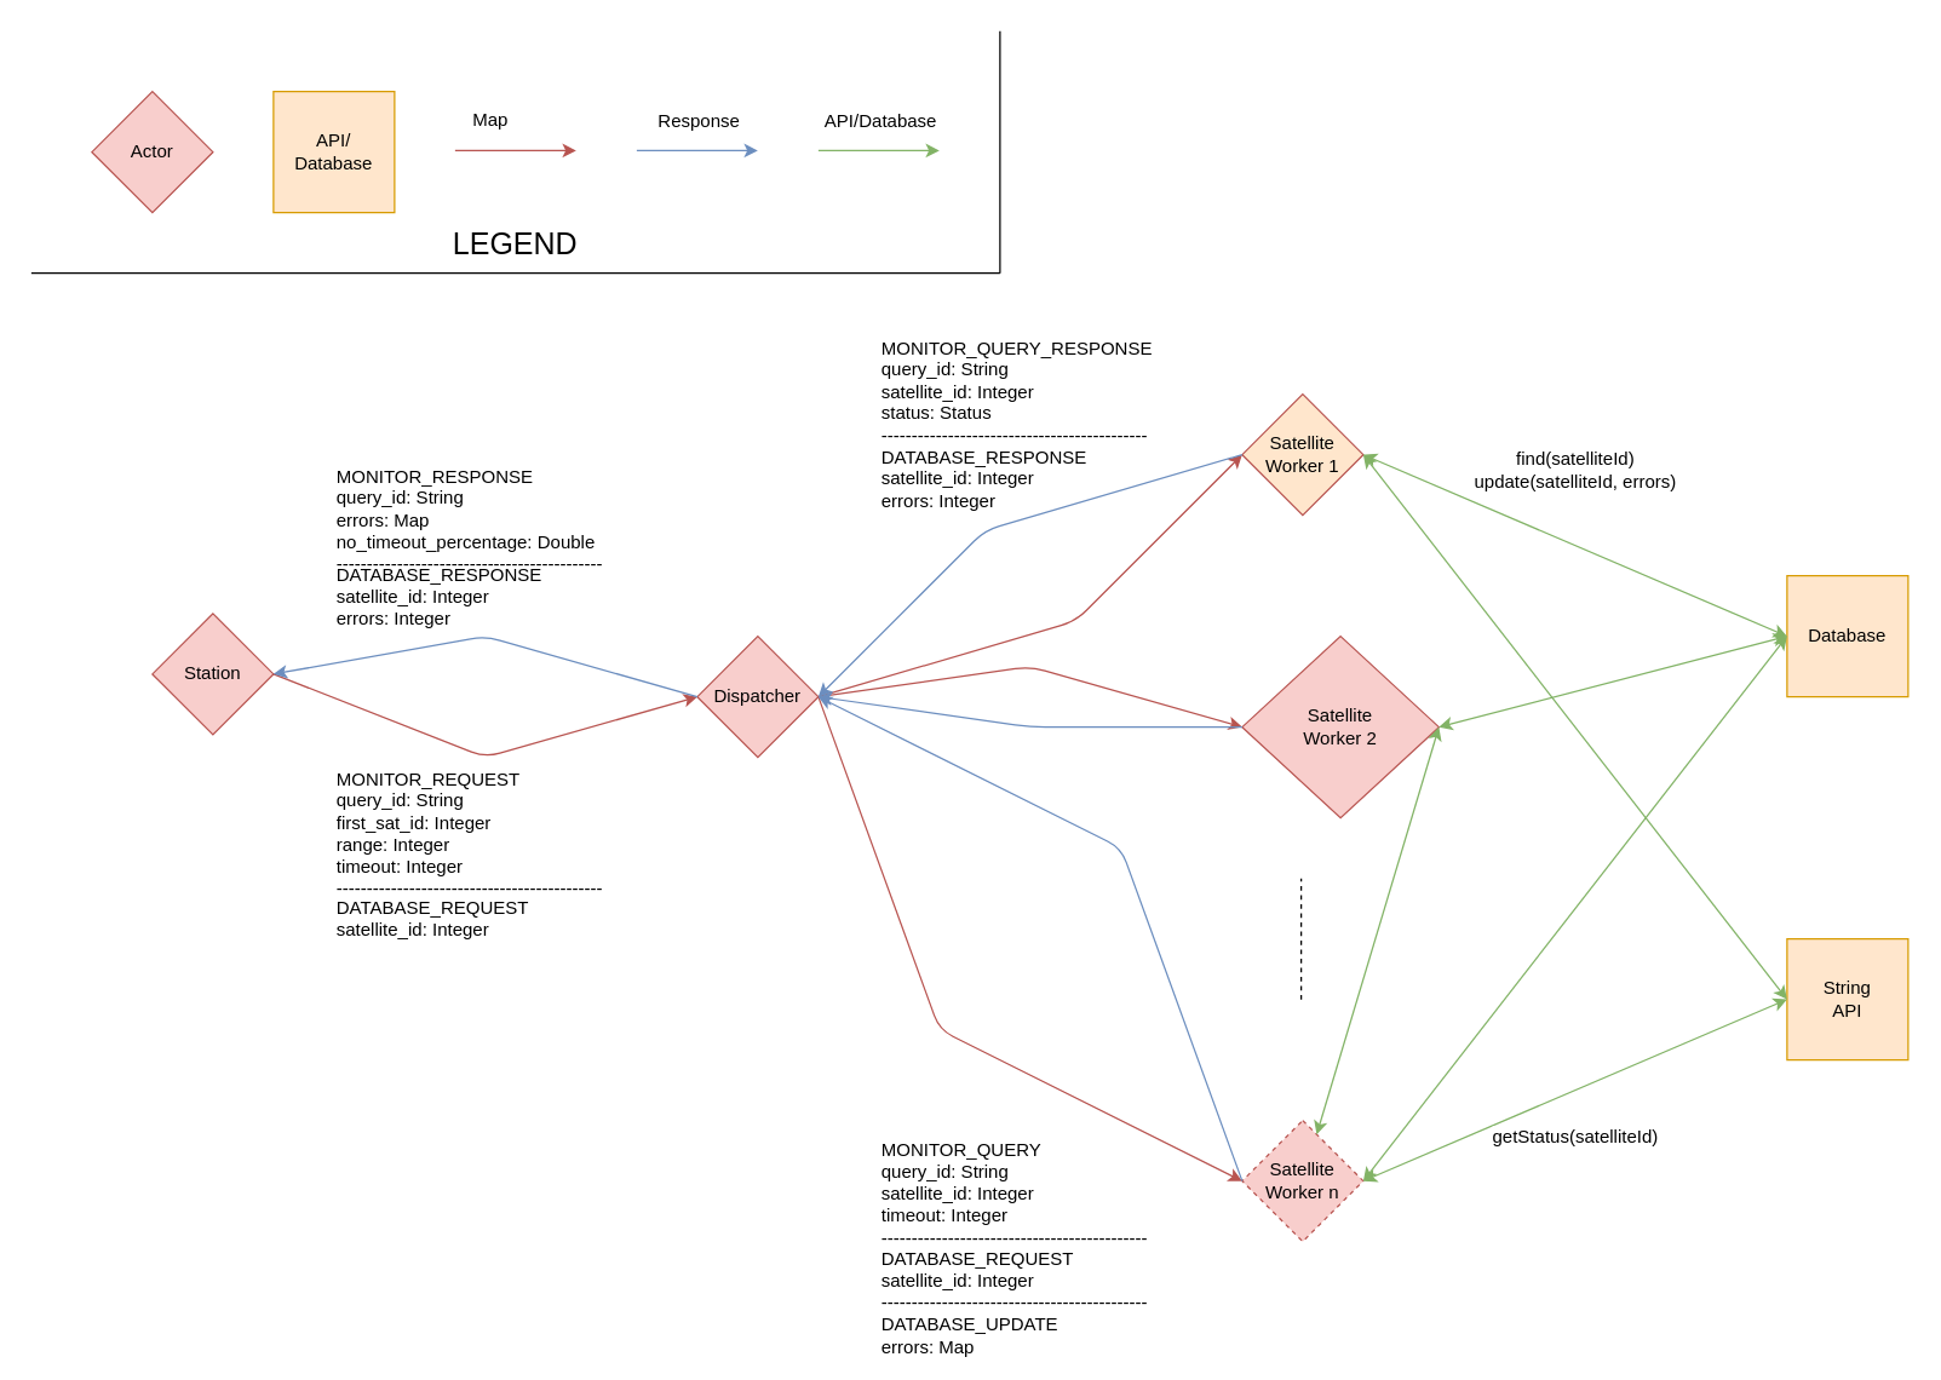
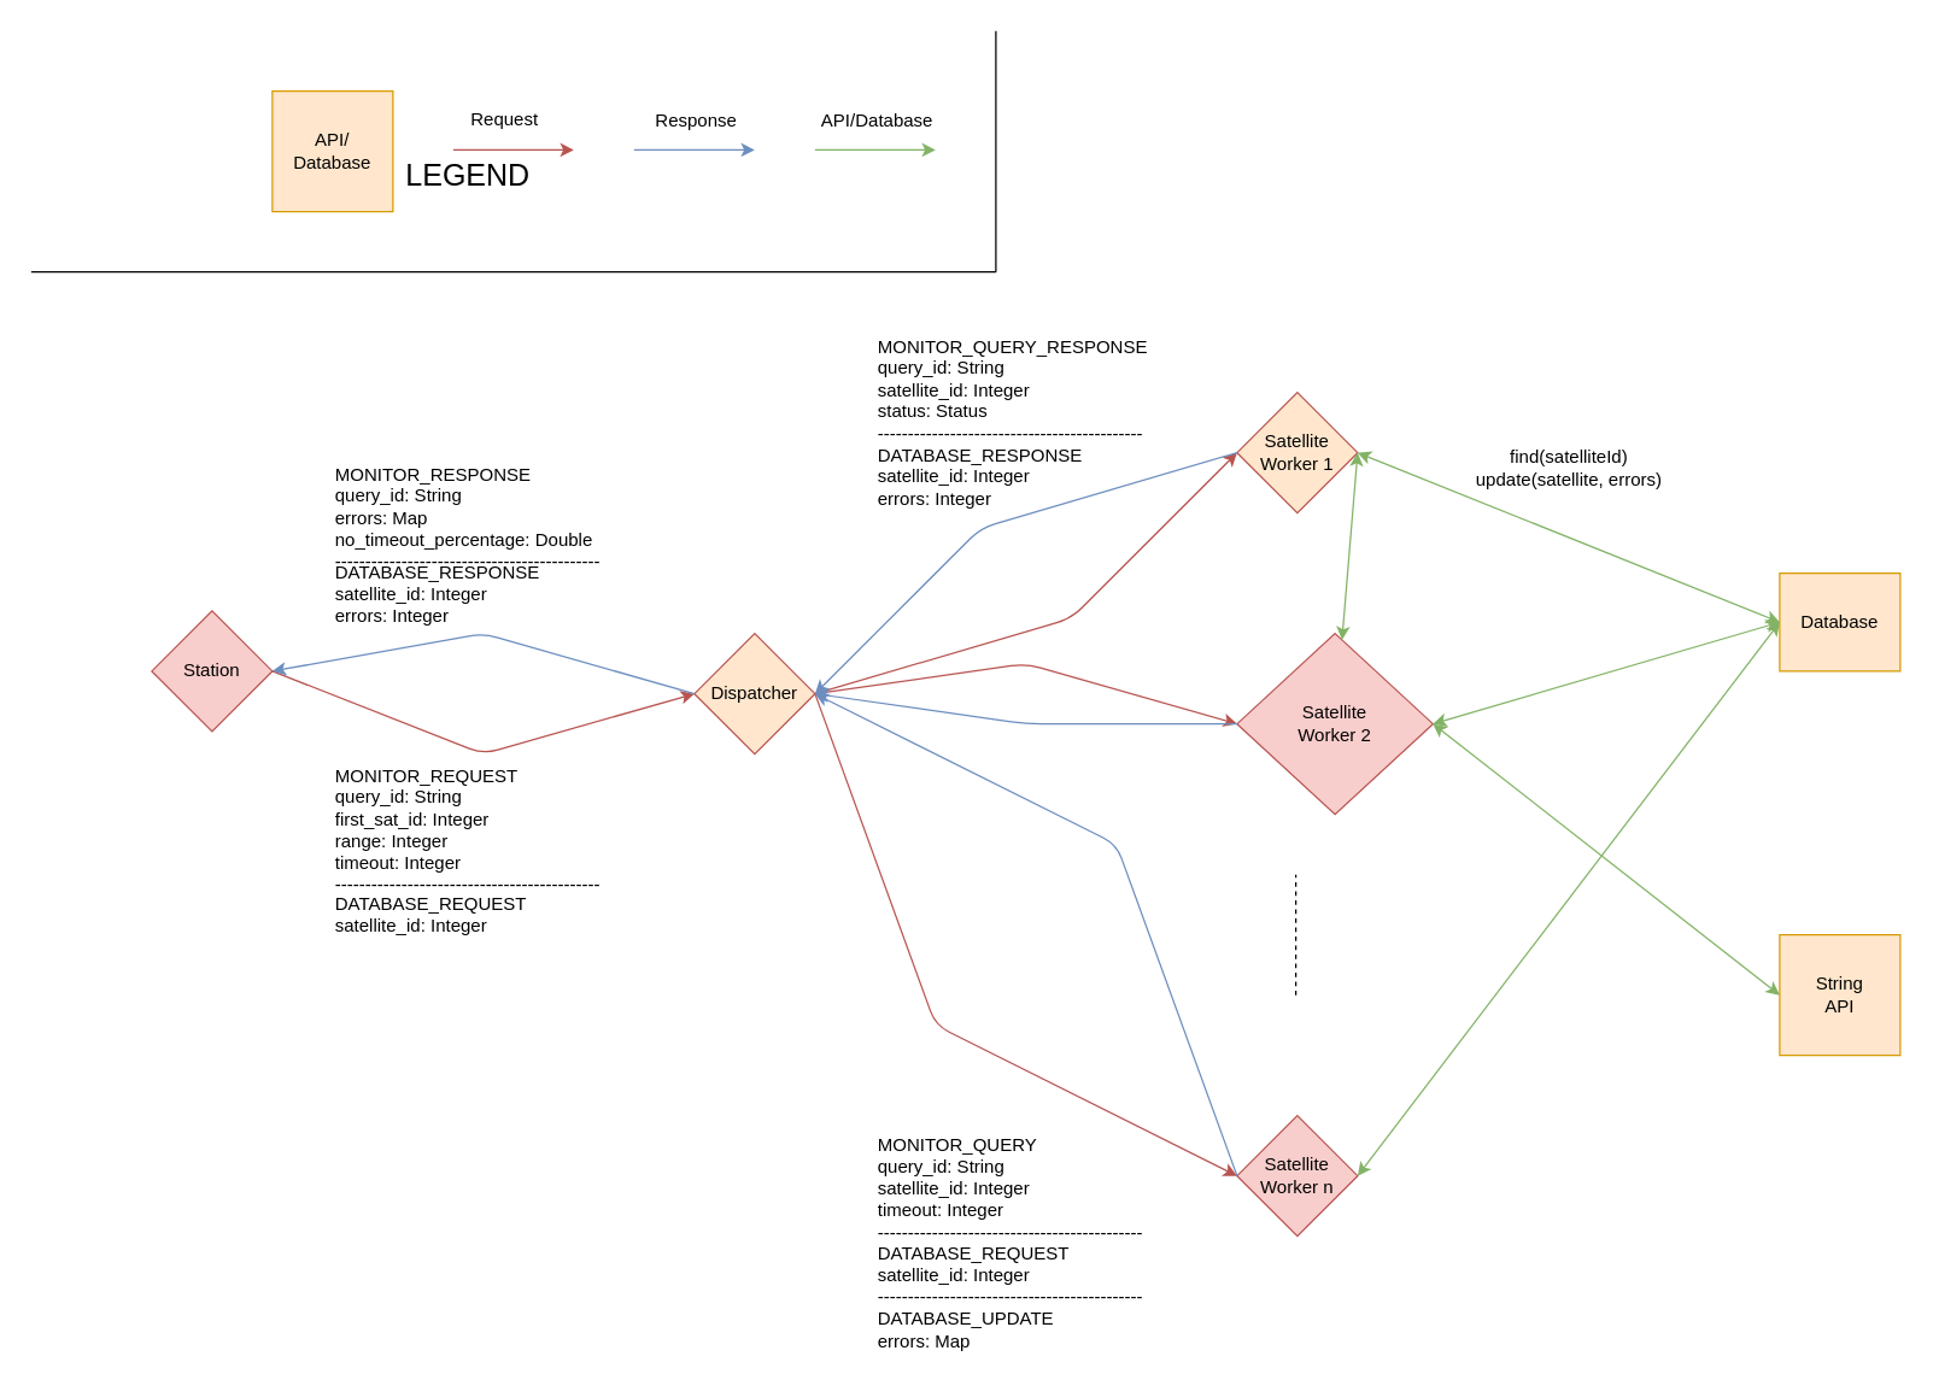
- <mxCell id="7" value="Map" style="text;html=1;resizable=0;points=[];autosize=1;align=left;verticalAlign=top;spacingTop=-4;" parent="1" vertex="1"><mxGeometry x="310" y="69" width="60" height="20" as="geometry" /></mxCell>
+ <mxCell id="7" value="Request" style="text;html=1;resizable=0;points=[];autosize=1;align=left;verticalAlign=top;spacingTop=-4;" parent="1" vertex="1"><mxGeometry x="310" y="69" width="60" height="20" as="geometry" /></mxCell>
- <mxCell id="3" value="Actor" style="rhombus;whiteSpace=wrap;html=1;fillColor=#f8cecc;strokeColor=#b85450;" parent="1" vertex="1"><mxGeometry x="60" y="60" width="80" height="80" as="geometry" /></mxCell>
- <mxCell id="5" value="LEGEND" style="text;html=1;strokeColor=none;fillColor=none;align=center;verticalAlign=middle;whiteSpace=wrap;rounded=0;fontSize=20;" parent="1" vertex="1"><mxGeometry x="320" y="150" width="40" height="20" as="geometry" /></mxCell>
+ <mxCell id="5" value="LEGEND" style="text;html=1;strokeColor=none;fillColor=none;align=center;verticalAlign=middle;whiteSpace=wrap;rounded=0;fontSize=20;" parent="1" vertex="1"><mxGeometry x="290" y="105" width="40" height="20" as="geometry" /></mxCell>
- <mxCell id="35" value="find(satelliteId)&lt;br&gt;update(satelliteId, errors)" style="text;html=1;resizable=0;points=[];align=center;verticalAlign=middle;labelBackgroundColor=#ffffff;" parent="1" vertex="1" connectable="0"><mxGeometry x="1049.952" y="280.175" as="geometry"><mxPoint x="-10" y="29" as="offset" /></mxGeometry></mxCell>
+ <mxCell id="35" value="find(satelliteId)&lt;br&gt;update(satellite, errors)" style="text;html=1;resizable=0;points=[];align=center;verticalAlign=middle;labelBackgroundColor=#ffffff;" parent="1" vertex="1" connectable="0"><mxGeometry x="1049.952" y="280.175" as="geometry"><mxPoint x="-10" y="29" as="offset" /></mxGeometry></mxCell>
- <mxCell id="31" value="" style="endArrow=classic;startArrow=classic;html=1;fillColor=#d5e8d4;strokeColor=#82b366;exitX=1;exitY=0.5;exitDx=0;exitDy=0;entryX=0;entryY=0.5;entryDx=0;entryDy=0;" parent="1" source="15" target="24" edge="1"><mxGeometry width="50" height="50" relative="1" as="geometry"><mxPoint x="910" y="310" as="sourcePoint" /><mxPoint x="1150" y="620" as="targetPoint" /></mxGeometry></mxCell>
+ <mxCell id="31" value="" style="endArrow=classic;startArrow=classic;html=1;fillColor=#d5e8d4;strokeColor=#82b366;exitX=1;exitY=0.5;exitDx=0;exitDy=0;" parent="1" source="15" target="20" edge="1"><mxGeometry width="50" height="50" relative="1" as="geometry"><mxPoint x="910" y="310" as="sourcePoint" /><mxPoint x="1150" y="620" as="targetPoint" /></mxGeometry></mxCell>
- <mxCell id="26" value="Database" style="whiteSpace=wrap;html=1;aspect=fixed;fillColor=#ffe6cc;strokeColor=#d79b00;" parent="1" vertex="1"><mxGeometry x="1180" y="380" width="80" height="80" as="geometry" /></mxCell>
+ <mxCell id="26" value="Database" style="whiteSpace=wrap;html=1;aspect=fixed;fillColor=#ffe6cc;strokeColor=#d79b00;" parent="1" vertex="1"><mxGeometry x="1180" y="380" width="80" height="65" as="geometry" /></mxCell>
- <mxCell id="14" value="Dispatcher" style="rhombus;whiteSpace=wrap;html=1;fillColor=#f8cecc;strokeColor=#b85450;" parent="1" vertex="1"><mxGeometry x="460" y="420" width="80" height="80" as="geometry" /></mxCell>
+ <mxCell id="14" value="Dispatcher" style="rhombus;whiteSpace=wrap;html=1;fillColor=#ffe6cc;strokeColor=#b85450;" parent="1" vertex="1"><mxGeometry x="460" y="420" width="80" height="80" as="geometry" /></mxCell>
- <mxCell id="34" value="" style="endArrow=classic;startArrow=classic;html=1;fillColor=#d5e8d4;strokeColor=#82b366;exitX=1;exitY=0.5;exitDx=0;exitDy=0;" parent="1" source="20" target="18" edge="1"><mxGeometry width="50" height="50" relative="1" as="geometry"><mxPoint x="930" y="330" as="sourcePoint" /><mxPoint x="1210" y="450" as="targetPoint" /></mxGeometry></mxCell>
+ <mxCell id="34" value="" style="endArrow=classic;startArrow=classic;html=1;fillColor=#d5e8d4;strokeColor=#82b366;exitX=1;exitY=0.5;exitDx=0;exitDy=0;entryX=0;entryY=0.5;entryDx=0;entryDy=0;" parent="1" source="20" target="24" edge="1"><mxGeometry width="50" height="50" relative="1" as="geometry"><mxPoint x="930" y="330" as="sourcePoint" /><mxPoint x="1210" y="450" as="targetPoint" /></mxGeometry></mxCell>
- <mxCell id="32" value="" style="endArrow=classic;startArrow=classic;html=1;fillColor=#d5e8d4;strokeColor=#82b366;exitX=1;exitY=0.5;exitDx=0;exitDy=0;entryX=0;entryY=0.5;entryDx=0;entryDy=0;" parent="1" source="18" target="24" edge="1"><mxGeometry width="50" height="50" relative="1" as="geometry"><mxPoint x="920" y="320" as="sourcePoint" /><mxPoint x="1200" y="440" as="targetPoint" /></mxGeometry></mxCell>
- <mxCell id="33" value="getStatus(satelliteId)" style="text;html=1;resizable=0;points=[];align=center;verticalAlign=middle;labelBackgroundColor=#ffffff;" parent="32" vertex="1" connectable="0"><mxGeometry x="0.058" y="-5" relative="1" as="geometry"><mxPoint x="-10" y="29" as="offset" /></mxGeometry></mxCell>
- <mxCell id="18" value="Satellite&lt;br&gt;Worker n" style="rhombus;whiteSpace=wrap;html=1;fillColor=#f8cecc;strokeColor=#b85450;dashed=1;" parent="1" vertex="1"><mxGeometry x="820" y="740" width="80" height="80" as="geometry" /></mxCell>
+ <mxCell id="18" value="Satellite&lt;br&gt;Worker n" style="rhombus;whiteSpace=wrap;html=1;fillColor=#f8cecc;strokeColor=#b85450;" parent="1" vertex="1"><mxGeometry x="820" y="740" width="80" height="80" as="geometry" /></mxCell>
